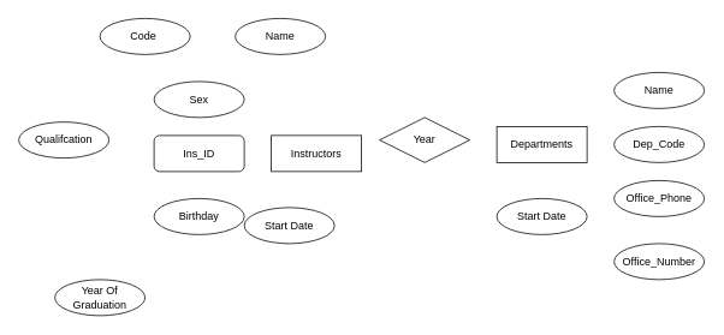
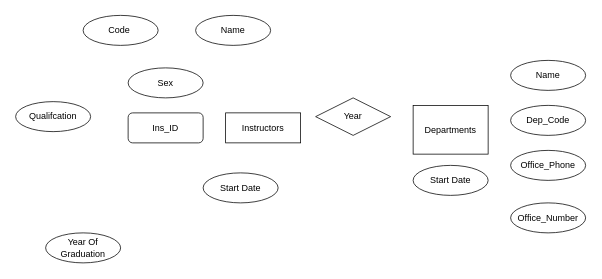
- <mxCell id="2" value="Departments" style="whiteSpace=wrap;html=1;align=center;" vertex="1" parent="1"><mxGeometry x="550" y="140" width="100" height="40" as="geometry" /></mxCell>
+ <mxCell id="2" value="Departments" style="whiteSpace=wrap;html=1;align=center;" vertex="1" parent="1"><mxGeometry x="550" y="140" width="100" height="65" as="geometry" /></mxCell>
- <mxCell id="10" value="Birthday" style="ellipse;whiteSpace=wrap;html=1;align=center;" vertex="1" parent="1"><mxGeometry x="170" y="220" width="100" height="40" as="geometry" /></mxCell>
